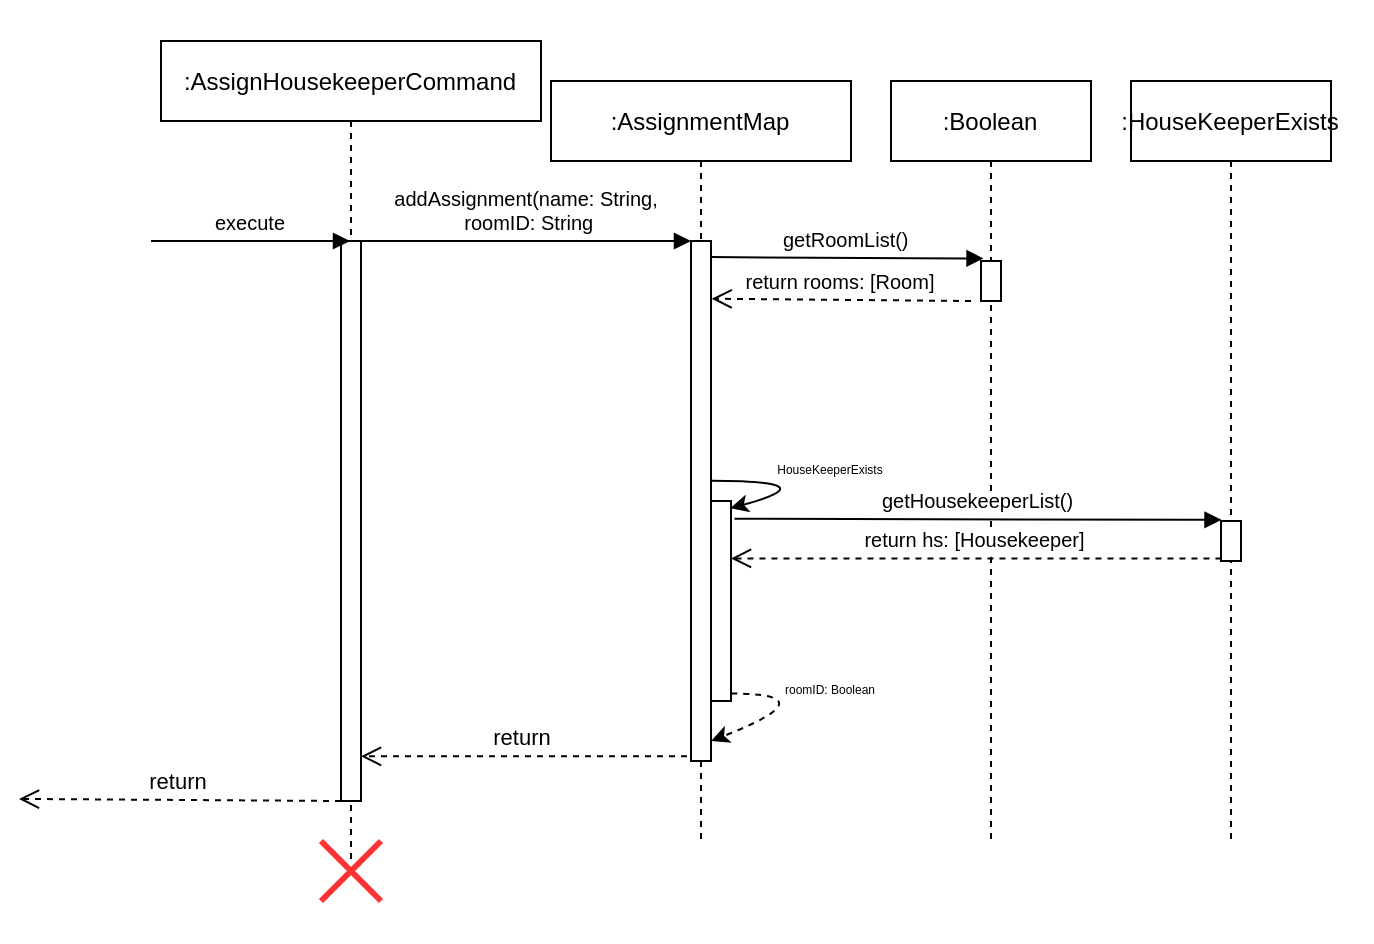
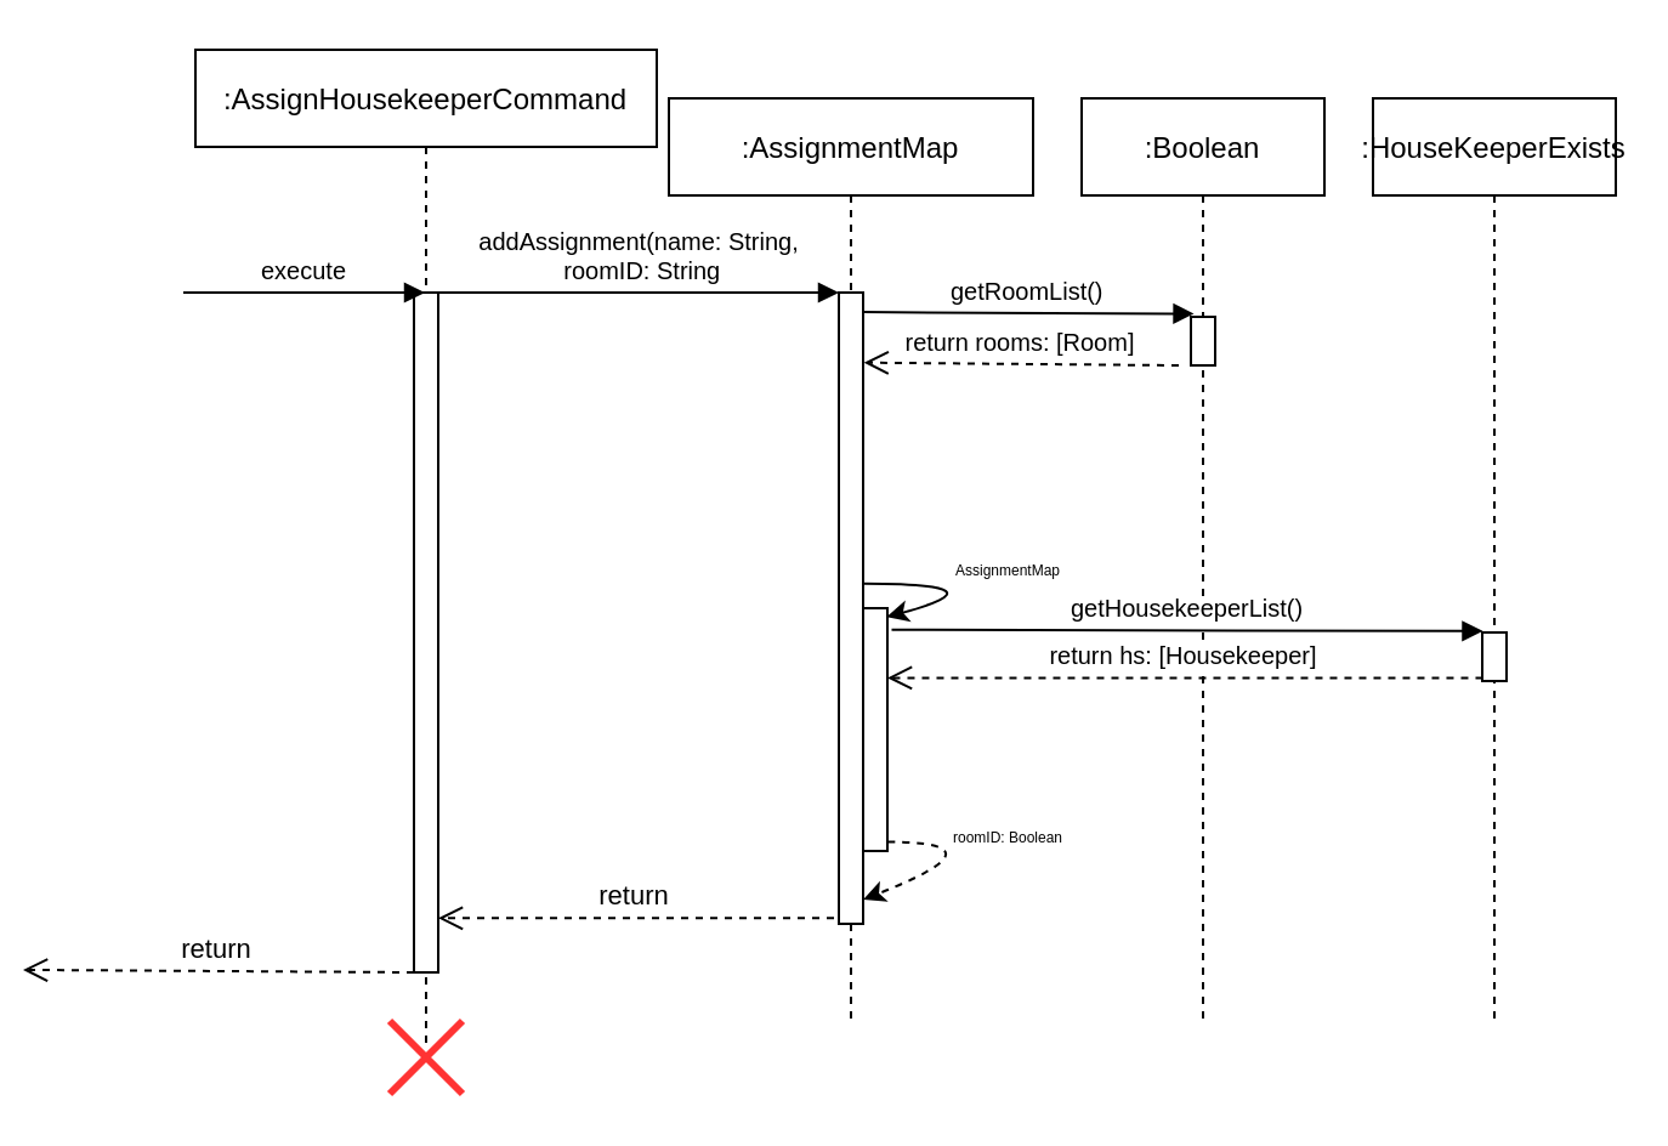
- <mxCell id="10" value="HouseKeeperExists" style="text;html=1;strokeColor=none;fillColor=none;align=center;verticalAlign=middle;whiteSpace=wrap;rounded=0;fontSize=6;" vertex="1" parent="6"><mxGeometry x="110" y="180" width="60" height="30" as="geometry" /></mxCell>
+ <mxCell id="10" value="AssignmentMap" style="text;html=1;strokeColor=none;fillColor=none;align=center;verticalAlign=middle;whiteSpace=wrap;rounded=0;fontSize=6;" vertex="1" parent="6"><mxGeometry x="110" y="180" width="60" height="30" as="geometry" /></mxCell>
